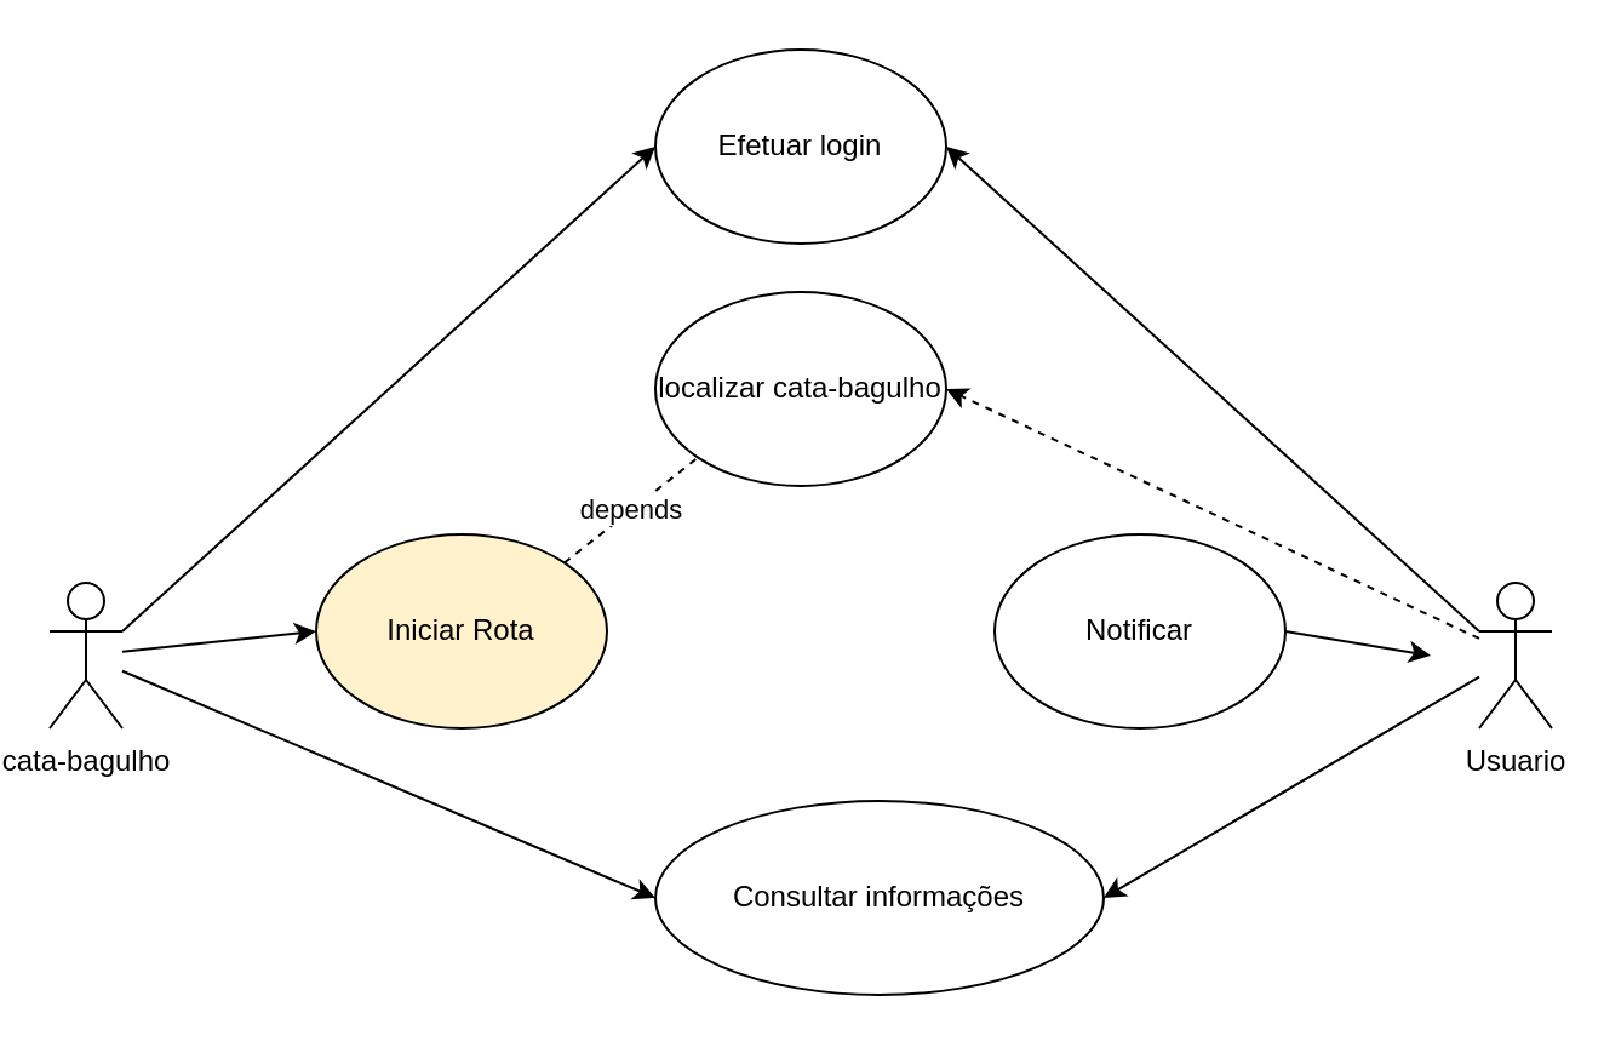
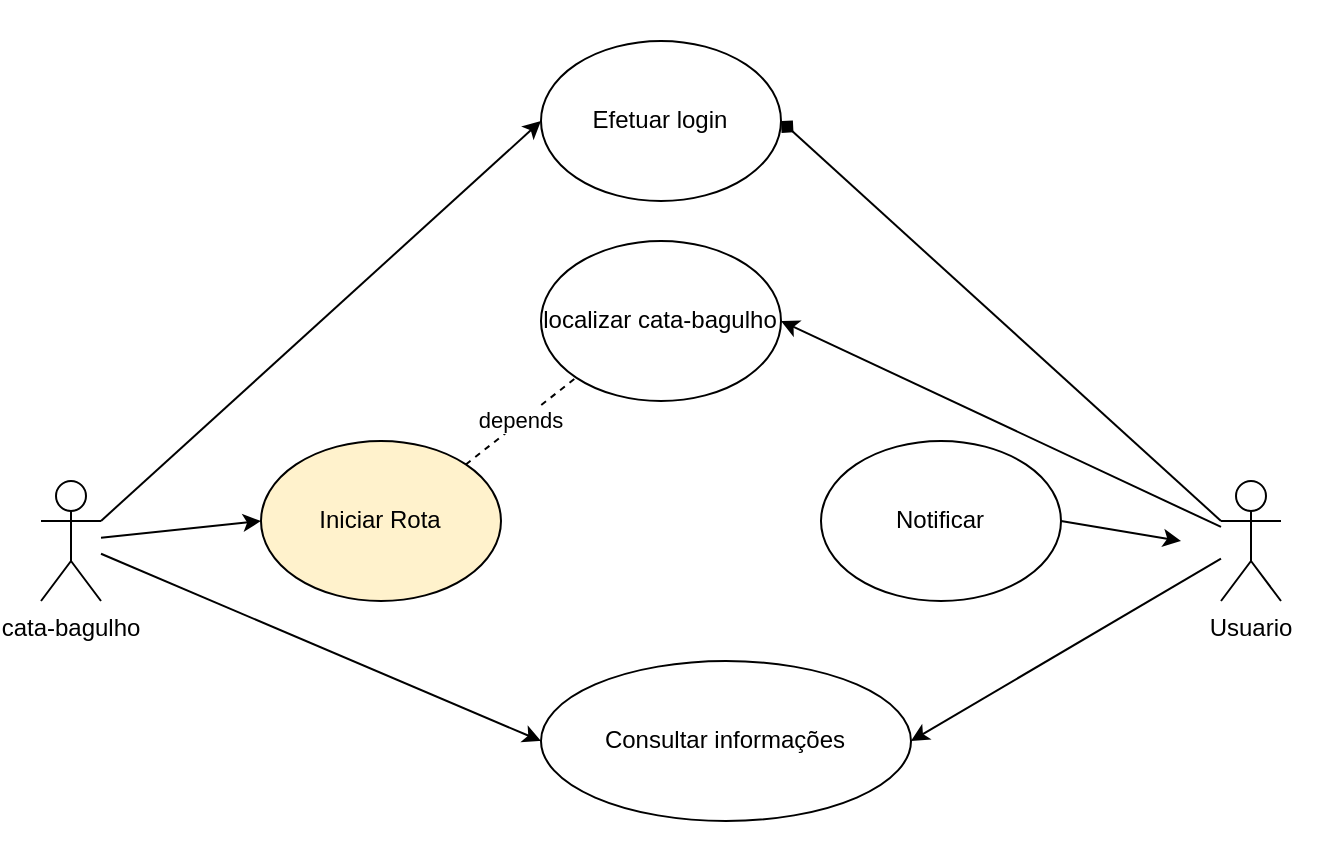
- <mxCell id="13" value="" style="endArrow=classic;html=1;rounded=0;entryX=1;entryY=0.5;entryDx=0;entryDy=0;exitX=0;exitY=0.333;exitDx=0;exitDy=0;exitPerimeter=0;" edge="1" parent="1" source="6" target="11"><mxGeometry width="50" height="50" relative="1" as="geometry"><mxPoint x="230" y="400" as="sourcePoint" /><mxPoint x="280" y="350" as="targetPoint" /></mxGeometry></mxCell>
+ <mxCell id="13" value="" style="endArrow=diamond;html=1;rounded=0;entryX=1;entryY=0.5;entryDx=0;entryDy=0;exitX=0;exitY=0.333;exitDx=0;exitDy=0;exitPerimeter=0;" edge="1" parent="1" source="6" target="11"><mxGeometry width="50" height="50" relative="1" as="geometry"><mxPoint x="230" y="400" as="sourcePoint" /><mxPoint x="280" y="350" as="targetPoint" /></mxGeometry></mxCell>
- <mxCell id="16" value="" style="endArrow=classic;html=1;rounded=0;entryX=1;entryY=0.5;entryDx=0;entryDy=0;dashed=1;" edge="1" parent="1" source="6" target="14"><mxGeometry width="50" height="50" relative="1" as="geometry"><mxPoint x="230" y="300" as="sourcePoint" /><mxPoint x="280" y="250" as="targetPoint" /></mxGeometry></mxCell>
+ <mxCell id="16" value="" style="endArrow=classic;html=1;rounded=0;entryX=1;entryY=0.5;entryDx=0;entryDy=0;" edge="1" parent="1" source="6" target="14"><mxGeometry width="50" height="50" relative="1" as="geometry"><mxPoint x="230" y="300" as="sourcePoint" /><mxPoint x="280" y="250" as="targetPoint" /></mxGeometry></mxCell>
